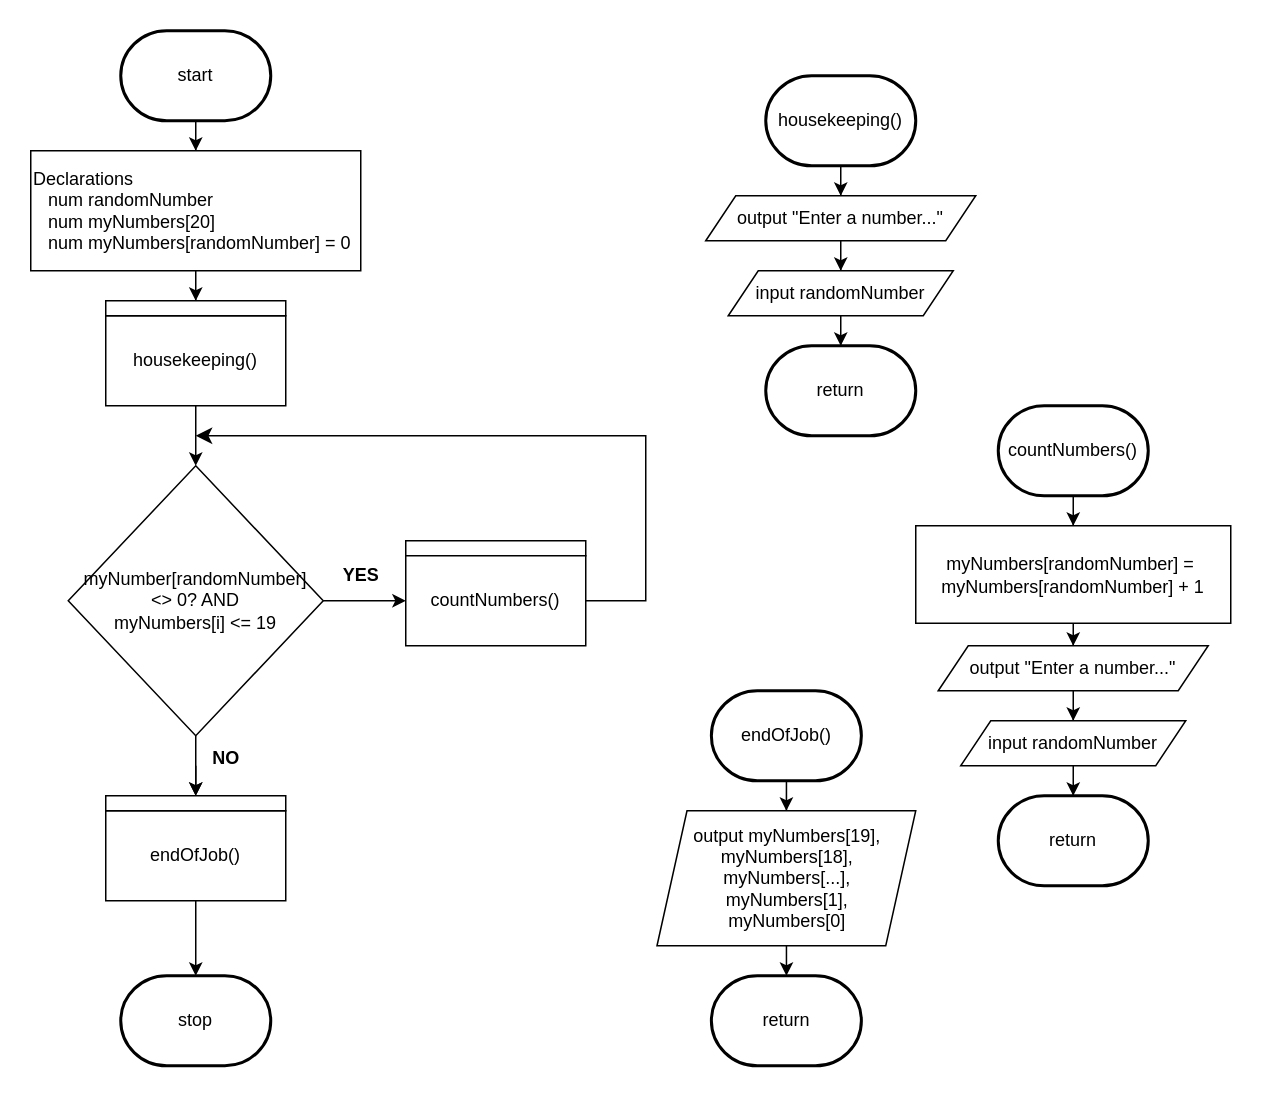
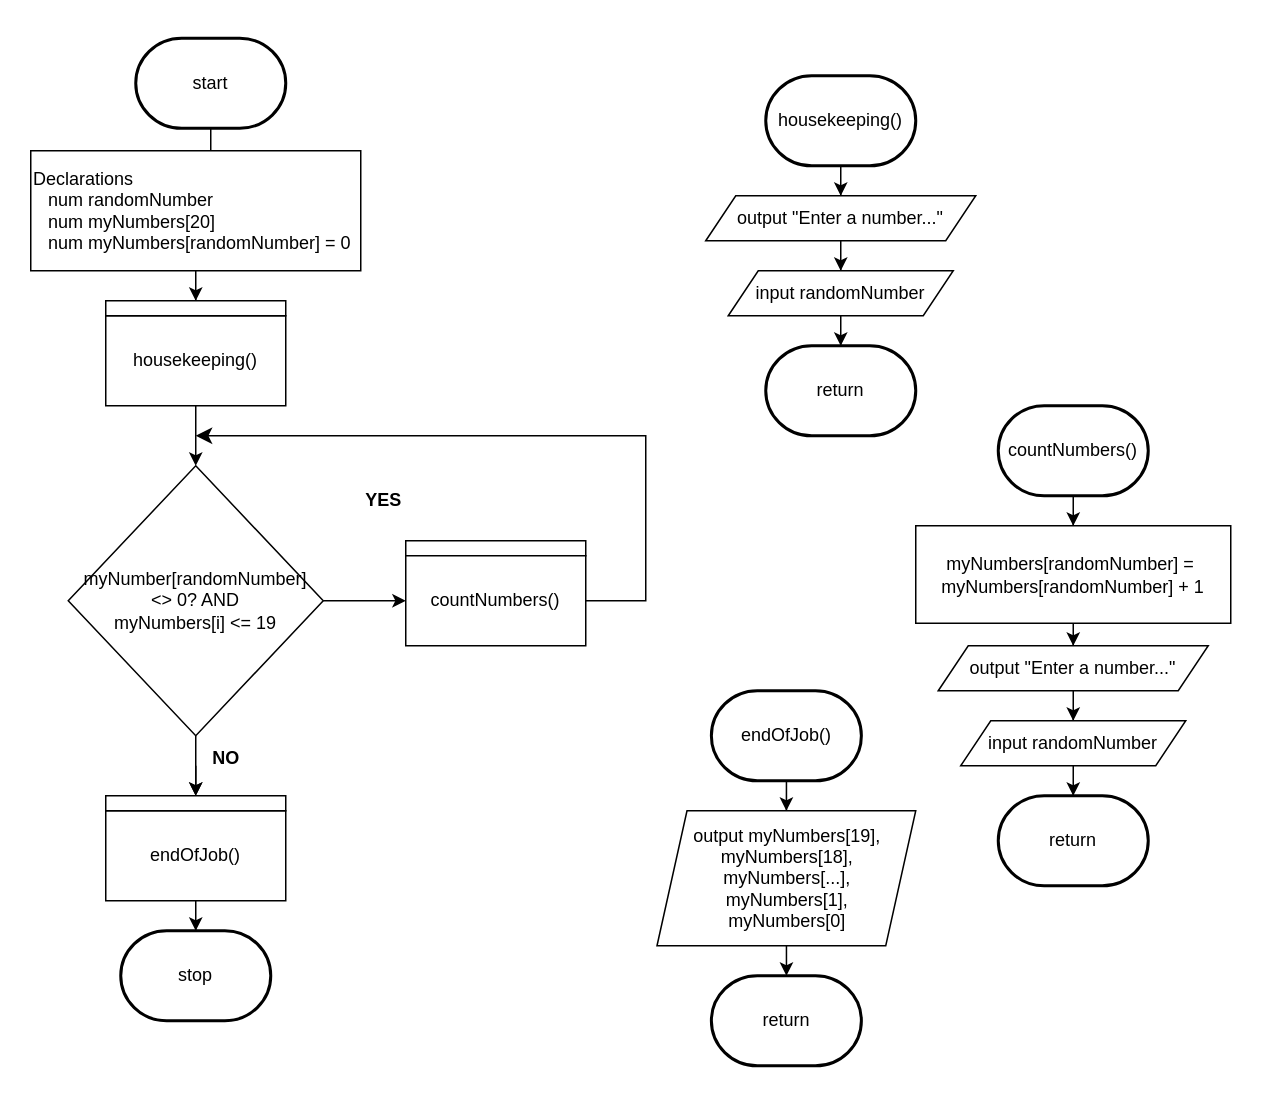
- <mxCell id="3" value="start" style="strokeWidth=2;html=1;shape=mxgraph.flowchart.terminator;whiteSpace=wrap;" vertex="1" parent="1"><mxGeometry x="80" width="100" height="60" as="geometry" y="20" /></mxCell>
+ <mxCell id="3" value="start" style="strokeWidth=2;html=1;shape=mxgraph.flowchart.terminator;whiteSpace=wrap;" vertex="1" parent="1"><mxGeometry x="90" y="25" width="100" height="60" as="geometry" /></mxCell>
- <mxCell id="41" value="YES" style="text;html=1;align=center;verticalAlign=middle;resizable=0;points=[];autosize=1;strokeColor=none;fillColor=none;fontStyle=1" vertex="1" parent="1"><mxGeometry x="215" y="367.5" width="50" height="30" as="geometry" /></mxCell>
+ <mxCell id="41" value="YES" style="text;html=1;align=center;verticalAlign=middle;resizable=0;points=[];autosize=1;strokeColor=none;fillColor=none;fontStyle=1" vertex="1" parent="1"><mxGeometry x="230" y="317.5" width="50" height="30" as="geometry" /></mxCell>
- <mxCell id="34" value="stop" style="strokeWidth=2;html=1;shape=mxgraph.flowchart.terminator;whiteSpace=wrap;" vertex="1" parent="1"><mxGeometry x="80" y="650" width="100" height="60" as="geometry" /></mxCell>
+ <mxCell id="34" value="stop" style="strokeWidth=2;html=1;shape=mxgraph.flowchart.terminator;whiteSpace=wrap;" vertex="1" parent="1"><mxGeometry x="80" y="620" width="100" height="60" as="geometry" /></mxCell>
